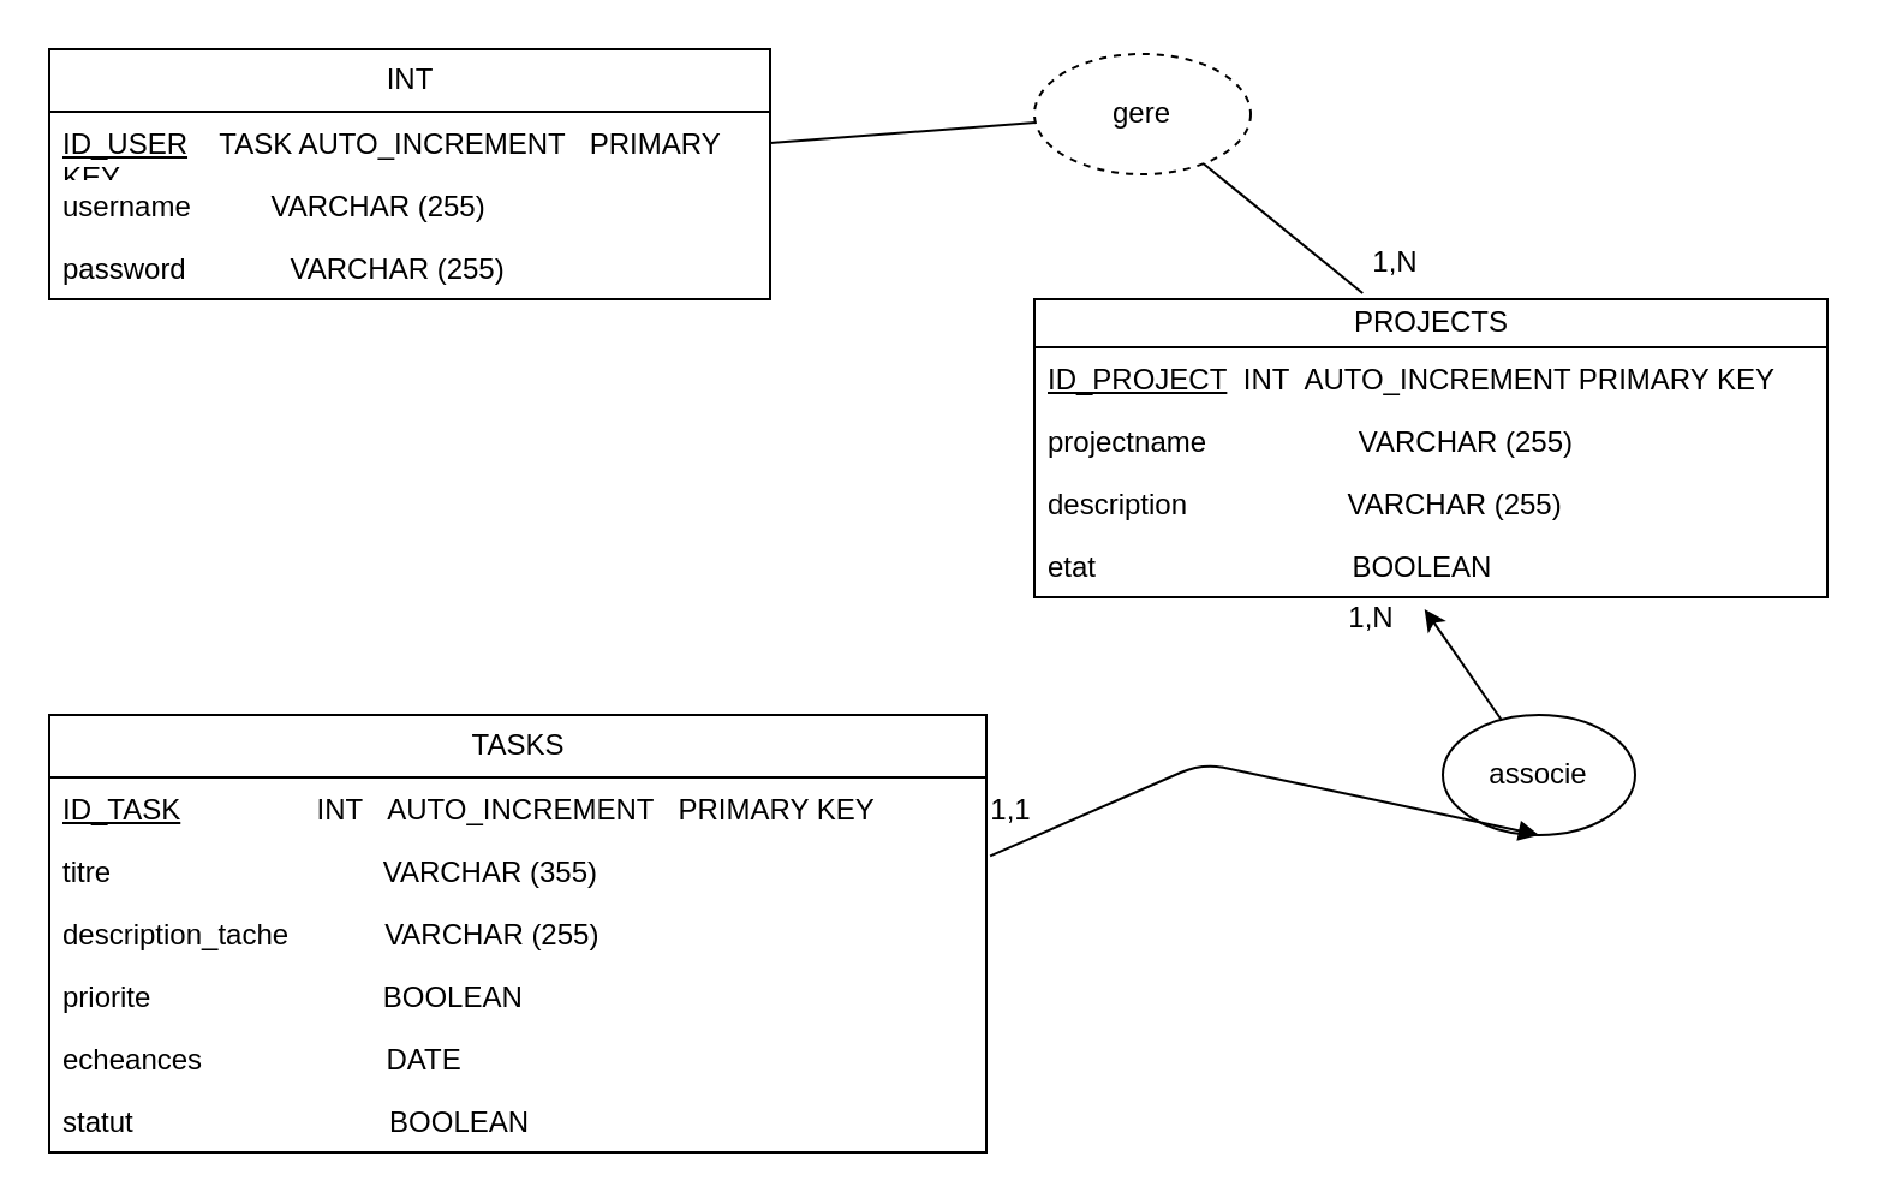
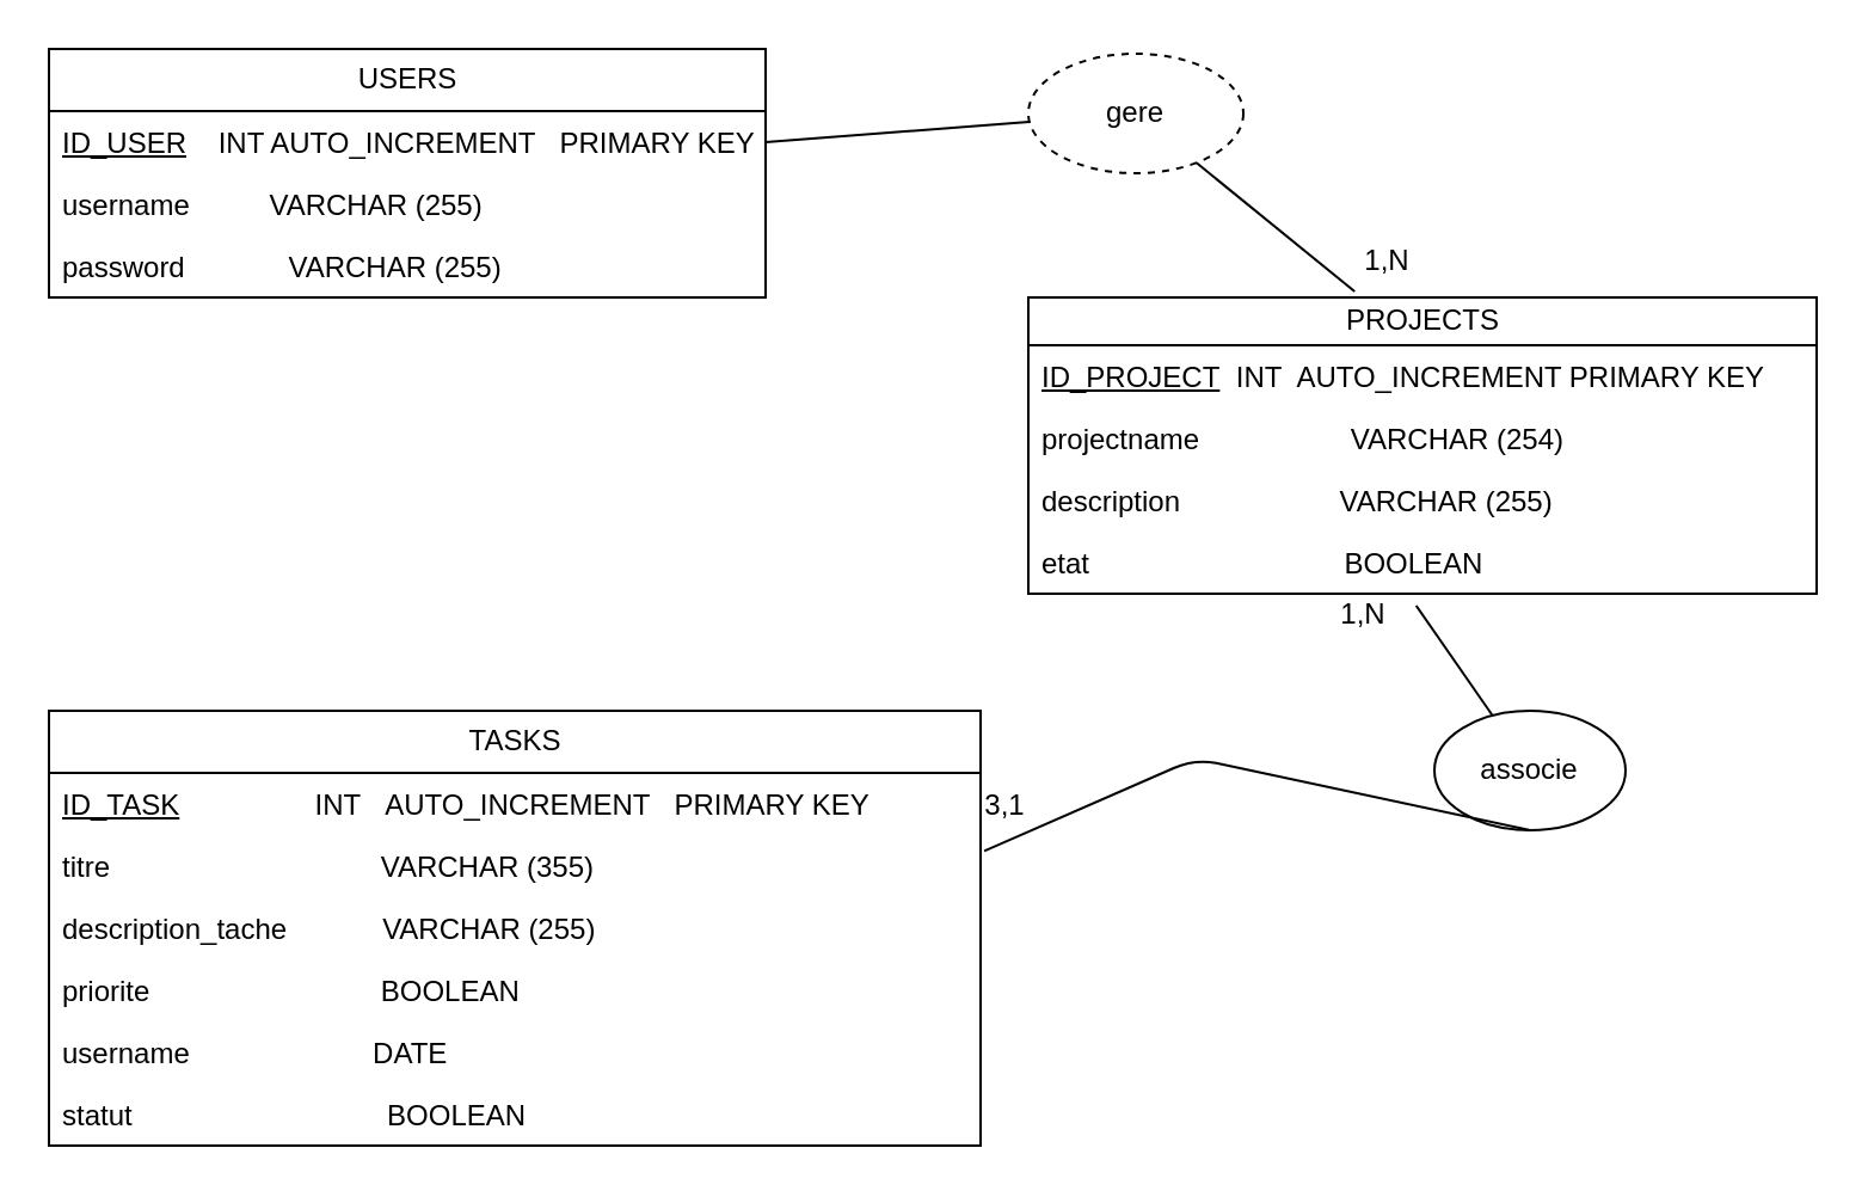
- <mxCell id="2" value="INT" style="swimlane;fontStyle=0;childLayout=stackLayout;horizontal=1;startSize=26;fillColor=none;horizontalStack=0;resizeParent=1;resizeParentMax=0;resizeLast=0;collapsible=1;marginBottom=0;html=1;" parent="1" vertex="1"><mxGeometry x="20" y="20" width="300" height="104" as="geometry" /></mxCell>
+ <mxCell id="2" value="USERS" style="swimlane;fontStyle=0;childLayout=stackLayout;horizontal=1;startSize=26;fillColor=none;horizontalStack=0;resizeParent=1;resizeParentMax=0;resizeLast=0;collapsible=1;marginBottom=0;html=1;" parent="1" vertex="1"><mxGeometry x="20" y="20" width="300" height="104" as="geometry" /></mxCell>
- <mxCell id="3" value="&lt;u&gt;ID_USER&lt;/u&gt;&amp;nbsp; &amp;nbsp; TASK AUTO_INCREMENT&amp;nbsp; &amp;nbsp;PRIMARY KEY" style="text;strokeColor=none;fillColor=none;align=left;verticalAlign=top;spacingLeft=4;spacingRight=4;overflow=hidden;rotatable=0;points=[[0,0.5],[1,0.5]];portConstraint=eastwest;whiteSpace=wrap;html=1;" parent="2" vertex="1"><mxGeometry y="26" width="300" height="26" as="geometry" /></mxCell>
+ <mxCell id="3" value="&lt;u&gt;ID_USER&lt;/u&gt;&amp;nbsp; &amp;nbsp; INT AUTO_INCREMENT&amp;nbsp; &amp;nbsp;PRIMARY KEY" style="text;strokeColor=none;fillColor=none;align=left;verticalAlign=top;spacingLeft=4;spacingRight=4;overflow=hidden;rotatable=0;points=[[0,0.5],[1,0.5]];portConstraint=eastwest;whiteSpace=wrap;html=1;" parent="2" vertex="1"><mxGeometry y="26" width="300" height="26" as="geometry" /></mxCell>
- <mxCell id="8" value="projectname&amp;nbsp; &amp;nbsp; &amp;nbsp; &amp;nbsp; &amp;nbsp; &amp;nbsp; &amp;nbsp; &amp;nbsp; &amp;nbsp; &amp;nbsp;VARCHAR (255)" style="text;strokeColor=none;fillColor=none;align=left;verticalAlign=top;spacingLeft=4;spacingRight=4;overflow=hidden;rotatable=0;points=[[0,0.5],[1,0.5]];portConstraint=eastwest;whiteSpace=wrap;html=1;" parent="6" vertex="1"><mxGeometry y="46" width="330" height="26" as="geometry" /></mxCell>
+ <mxCell id="8" value="projectname&amp;nbsp; &amp;nbsp; &amp;nbsp; &amp;nbsp; &amp;nbsp; &amp;nbsp; &amp;nbsp; &amp;nbsp; &amp;nbsp; &amp;nbsp;VARCHAR (254)" style="text;strokeColor=none;fillColor=none;align=left;verticalAlign=top;spacingLeft=4;spacingRight=4;overflow=hidden;rotatable=0;points=[[0,0.5],[1,0.5]];portConstraint=eastwest;whiteSpace=wrap;html=1;" parent="6" vertex="1"><mxGeometry y="46" width="330" height="26" as="geometry" /></mxCell>
- <mxCell id="20" value="" style="endArrow=classic;html=1;entryX=0.492;entryY=1.192;entryDx=0;entryDy=0;entryPerimeter=0;" parent="1" source="18" target="10" edge="1"><mxGeometry width="50" height="50" relative="1" as="geometry"><mxPoint x="360" y="247" as="sourcePoint" /><mxPoint x="600" y="257" as="targetPoint" /></mxGeometry></mxCell>
+ <mxCell id="20" value="" style="endArrow=none;html=1;entryX=0.492;entryY=1.192;entryDx=0;entryDy=0;entryPerimeter=0;" parent="1" source="18" target="10" edge="1"><mxGeometry width="50" height="50" relative="1" as="geometry"><mxPoint x="360" y="247" as="sourcePoint" /><mxPoint x="600" y="257" as="targetPoint" /></mxGeometry></mxCell>
- <mxCell id="25" value="1,1" style="text;html=1;align=center;verticalAlign=middle;resizable=0;points=[];autosize=1;strokeColor=none;fillColor=none;" parent="1" vertex="1"><mxGeometry x="400" y="322" width="40" height="30" as="geometry" /></mxCell>
+ <mxCell id="25" value="3,1" style="text;html=1;align=center;verticalAlign=middle;resizable=0;points=[];autosize=1;strokeColor=none;fillColor=none;" parent="1" vertex="1"><mxGeometry x="400" y="322" width="40" height="30" as="geometry" /></mxCell>
- <mxCell id="19" value="" style="endArrow=block;html=1;exitX=1.004;exitY=0.256;exitDx=0;exitDy=0;entryX=0.5;entryY=1;entryDx=0;entryDy=0;exitPerimeter=0;" parent="1" source="13" target="18" edge="1"><mxGeometry width="50" height="50" relative="1" as="geometry"><mxPoint x="670" y="302" as="sourcePoint" /><mxPoint x="720" y="252" as="targetPoint" /><Array as="points"><mxPoint x="500" y="317" /></Array></mxGeometry></mxCell>
+ <mxCell id="19" value="" style="endArrow=none;html=1;exitX=1.004;exitY=0.256;exitDx=0;exitDy=0;entryX=0.5;entryY=1;entryDx=0;entryDy=0;exitPerimeter=0;" parent="1" source="13" target="18" edge="1"><mxGeometry width="50" height="50" relative="1" as="geometry"><mxPoint x="670" y="302" as="sourcePoint" /><mxPoint x="720" y="252" as="targetPoint" /><Array as="points"><mxPoint x="500" y="317" /></Array></mxGeometry></mxCell>
- <mxCell id="16" value="echeances&amp;nbsp; &amp;nbsp; &amp;nbsp; &amp;nbsp; &amp;nbsp; &amp;nbsp; &amp;nbsp; &amp;nbsp; &amp;nbsp; &amp;nbsp; &amp;nbsp; &amp;nbsp;DATE" style="text;strokeColor=none;fillColor=none;align=left;verticalAlign=top;spacingLeft=4;spacingRight=4;overflow=hidden;rotatable=0;points=[[0,0.5],[1,0.5]];portConstraint=eastwest;whiteSpace=wrap;html=1;" parent="11" vertex="1"><mxGeometry y="130" width="390" height="26" as="geometry" /></mxCell>
+ <mxCell id="16" value="username&amp;nbsp; &amp;nbsp; &amp;nbsp; &amp;nbsp; &amp;nbsp; &amp;nbsp; &amp;nbsp; &amp;nbsp; &amp;nbsp; &amp;nbsp; &amp;nbsp; &amp;nbsp;DATE" style="text;strokeColor=none;fillColor=none;align=left;verticalAlign=top;spacingLeft=4;spacingRight=4;overflow=hidden;rotatable=0;points=[[0,0.5],[1,0.5]];portConstraint=eastwest;whiteSpace=wrap;html=1;" parent="11" vertex="1"><mxGeometry y="130" width="390" height="26" as="geometry" /></mxCell>
